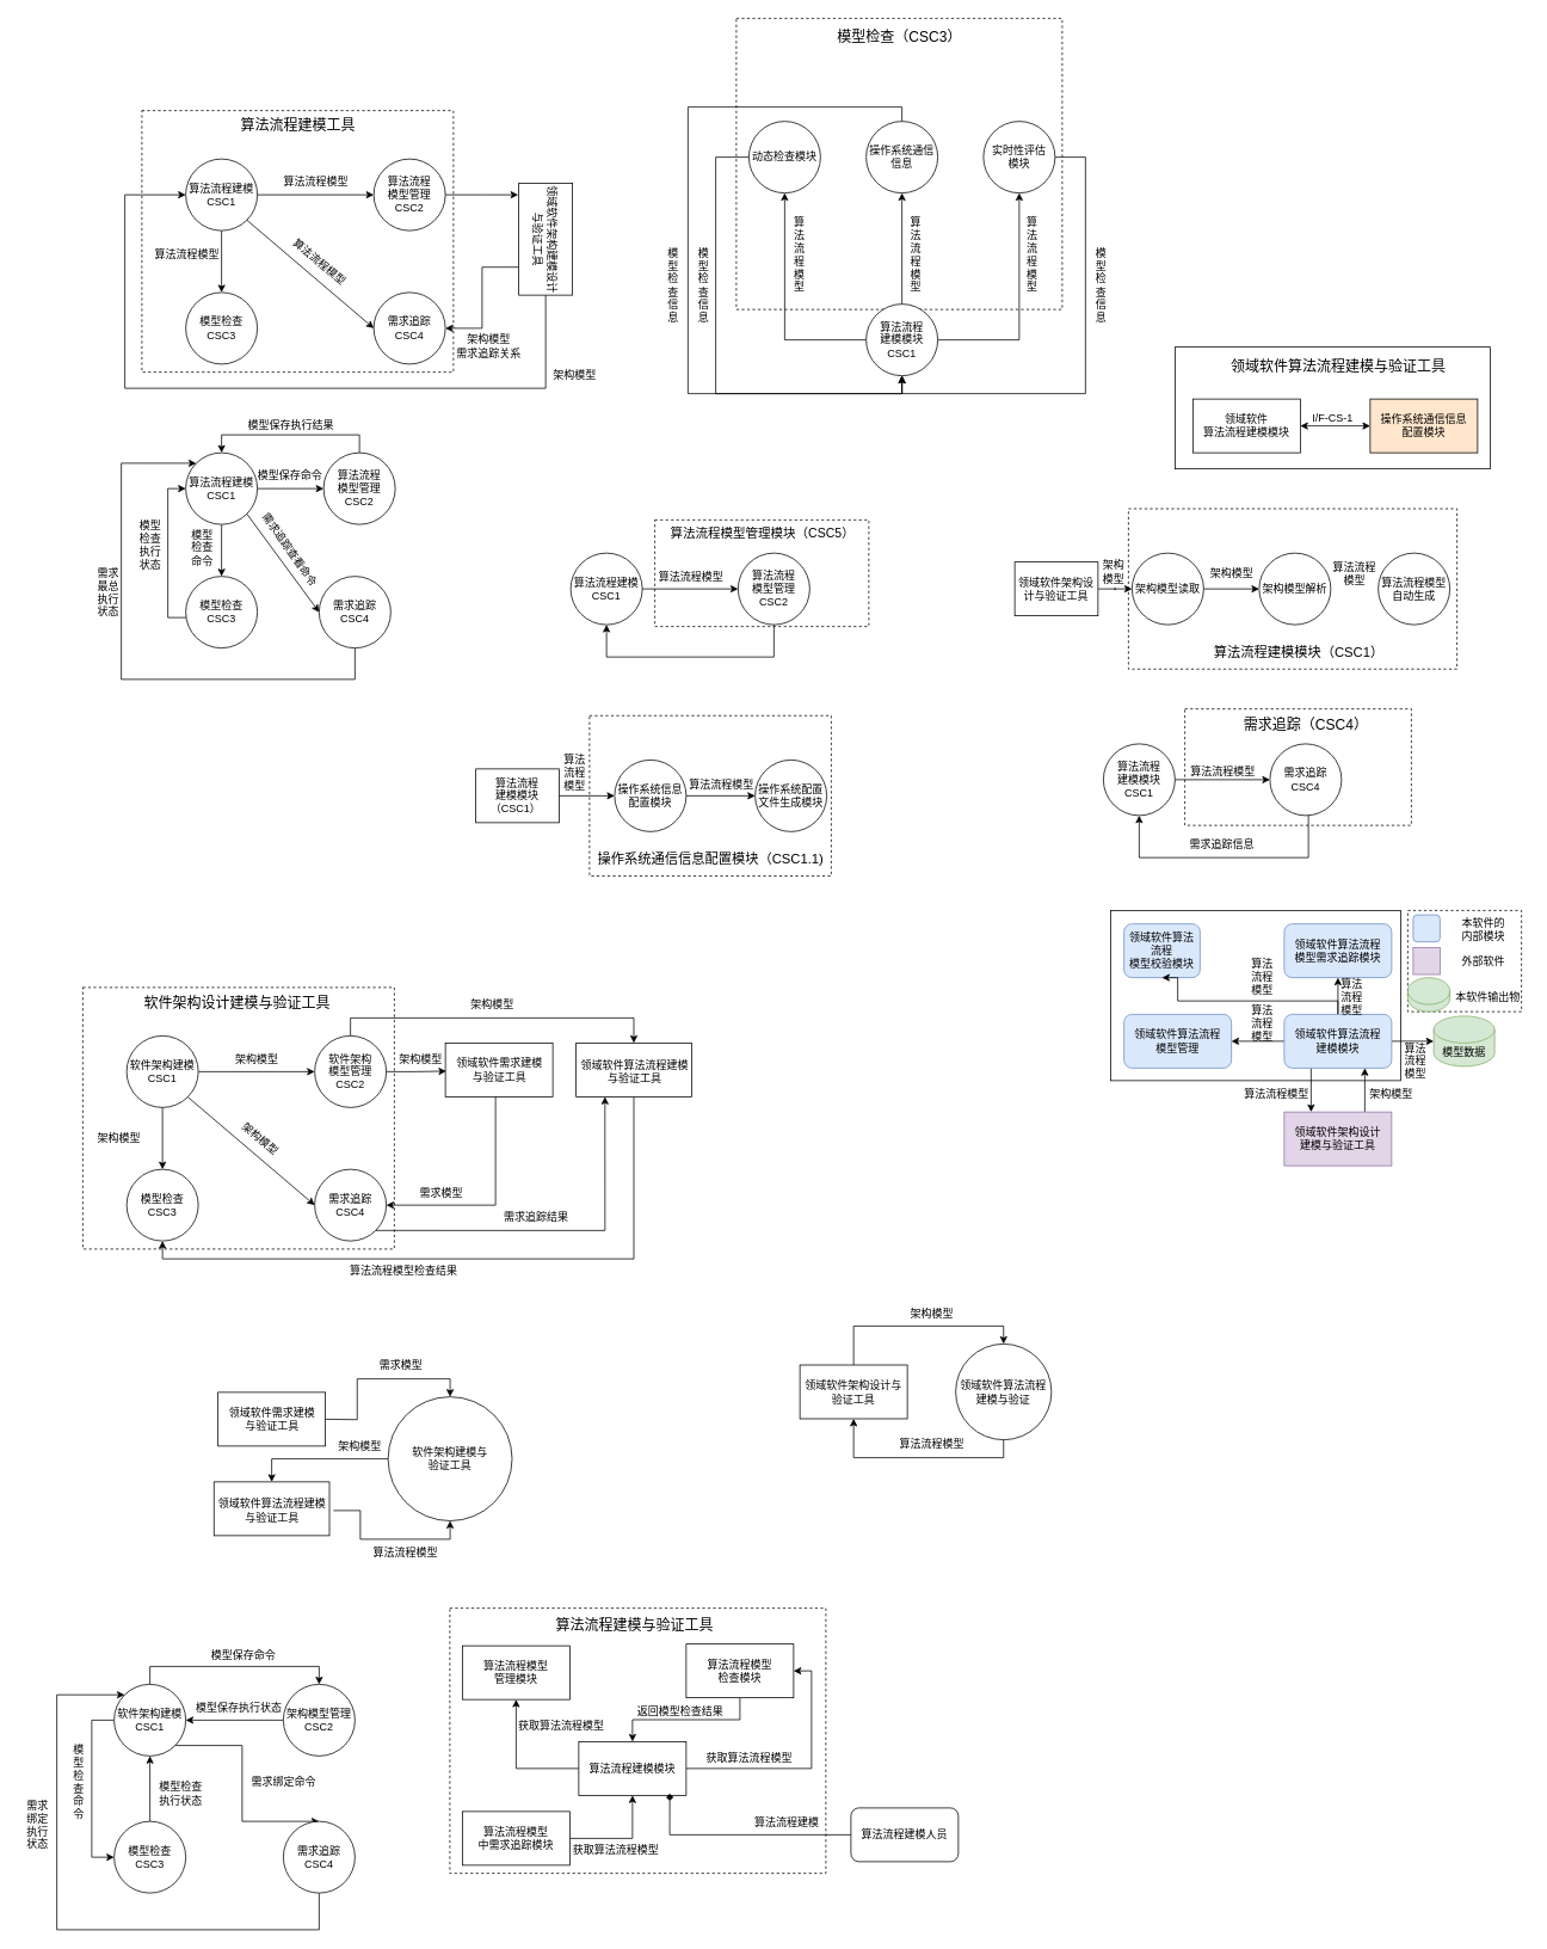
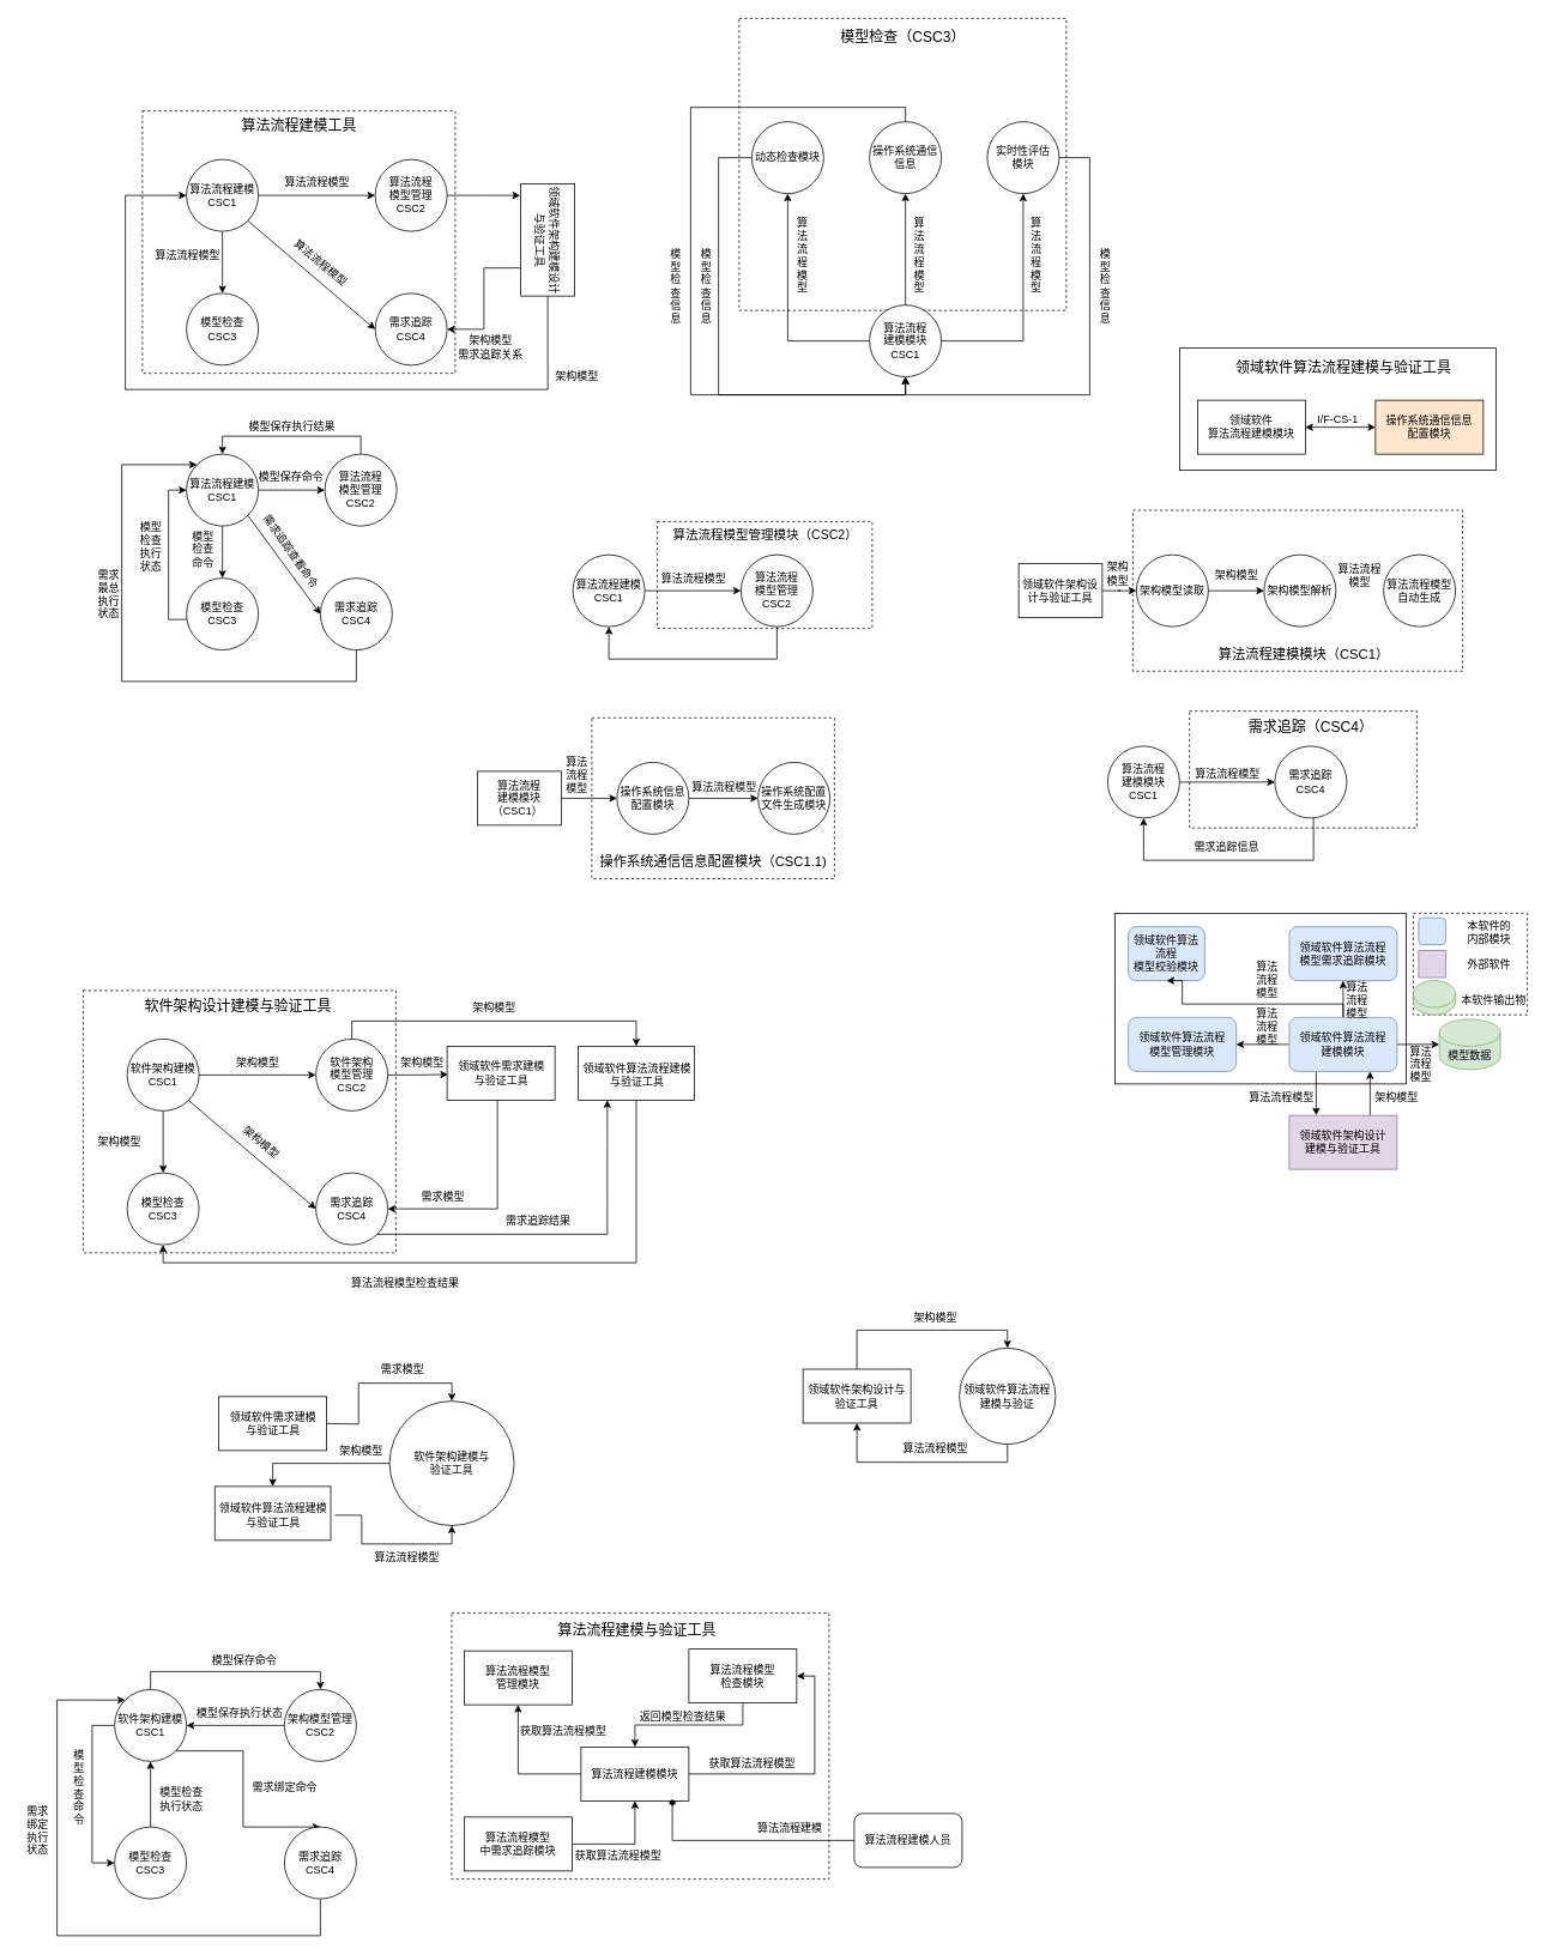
- <mxCell id="63" value="&lt;font style=&quot;font-size: 14px;&quot;&gt;算法流程模型管理模块（CSC5）&lt;/font&gt;" style="text;html=1;align=center;verticalAlign=middle;resizable=0;points=[];autosize=1;strokeColor=none;fillColor=none;" parent="1" vertex="1"><mxGeometry x="739" y="580" width="223" height="29" as="geometry" /></mxCell>
+ <mxCell id="63" value="&lt;font style=&quot;font-size: 14px;&quot;&gt;算法流程模型管理模块（CSC2）&lt;/font&gt;" style="text;html=1;align=center;verticalAlign=middle;resizable=0;points=[];autosize=1;strokeColor=none;fillColor=none;" parent="1" vertex="1"><mxGeometry x="739" y="580" width="223" height="29" as="geometry" /></mxCell>
- <mxCell id="91" value="领域软件算法流程&lt;br&gt;模型管理" style="rounded=1;whiteSpace=wrap;html=1;fillColor=#dae8fc;strokeColor=#6c8ebf;" parent="1" vertex="1"><mxGeometry x="1255" y="1132" width="120" height="60" as="geometry" /></mxCell>
+ <mxCell id="91" value="领域软件算法流程&lt;br&gt;模型管理模块" style="rounded=1;whiteSpace=wrap;html=1;fillColor=#dae8fc;strokeColor=#6c8ebf;" parent="1" vertex="1"><mxGeometry x="1255" y="1132" width="120" height="60" as="geometry" /></mxCell>
- <mxCell id="129" value="算法流程模型检查结果" style="text;html=1;align=center;verticalAlign=middle;resizable=0;points=[];autosize=1;strokeColor=none;fillColor=none;" parent="1" vertex="1"><mxGeometry x="381" y="1405" width="138" height="26" as="geometry" /></mxCell>
+ <mxCell id="129" value="算法流程模型检查结果" style="text;html=1;align=center;verticalAlign=middle;resizable=0;points=[];autosize=1;strokeColor=none;fillColor=none;" parent="1" vertex="1"><mxGeometry x="381" y="1415" width="138" height="26" as="geometry" /></mxCell>
